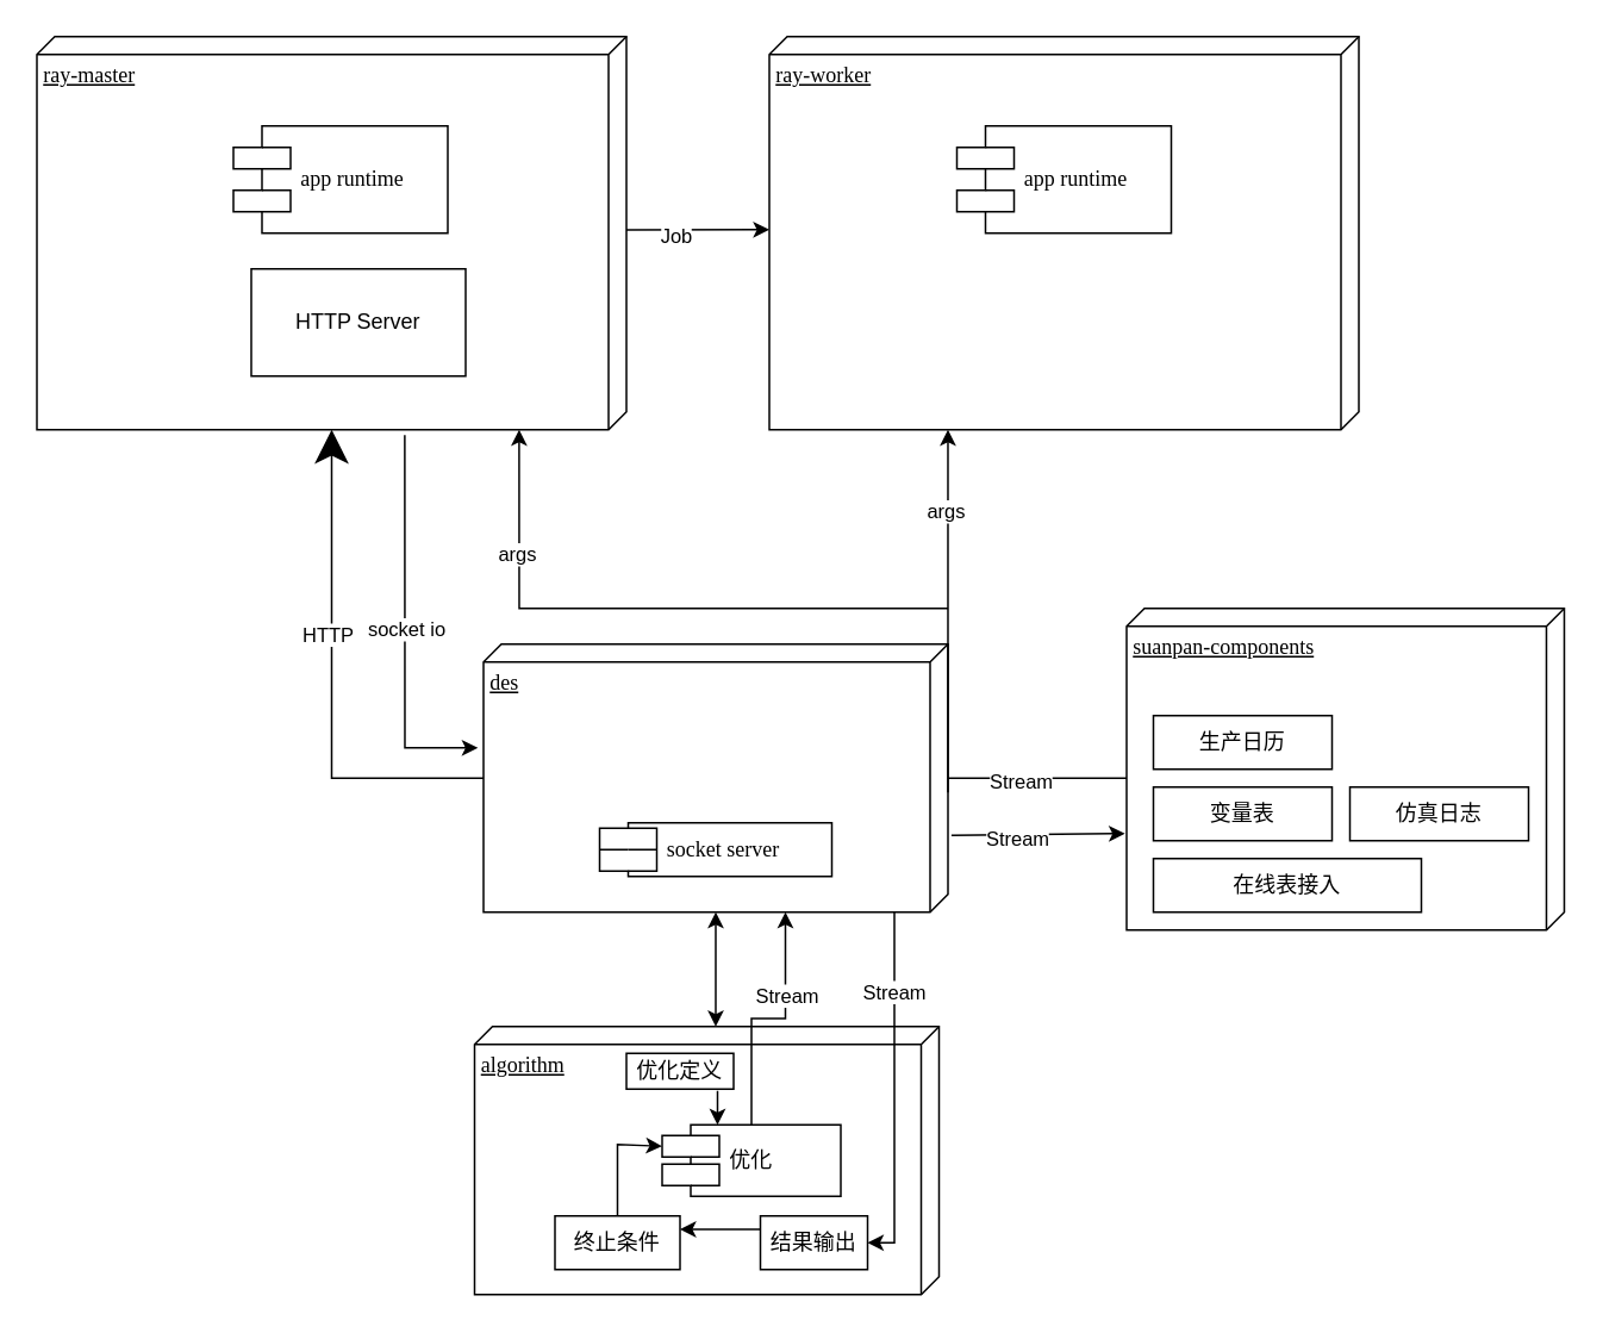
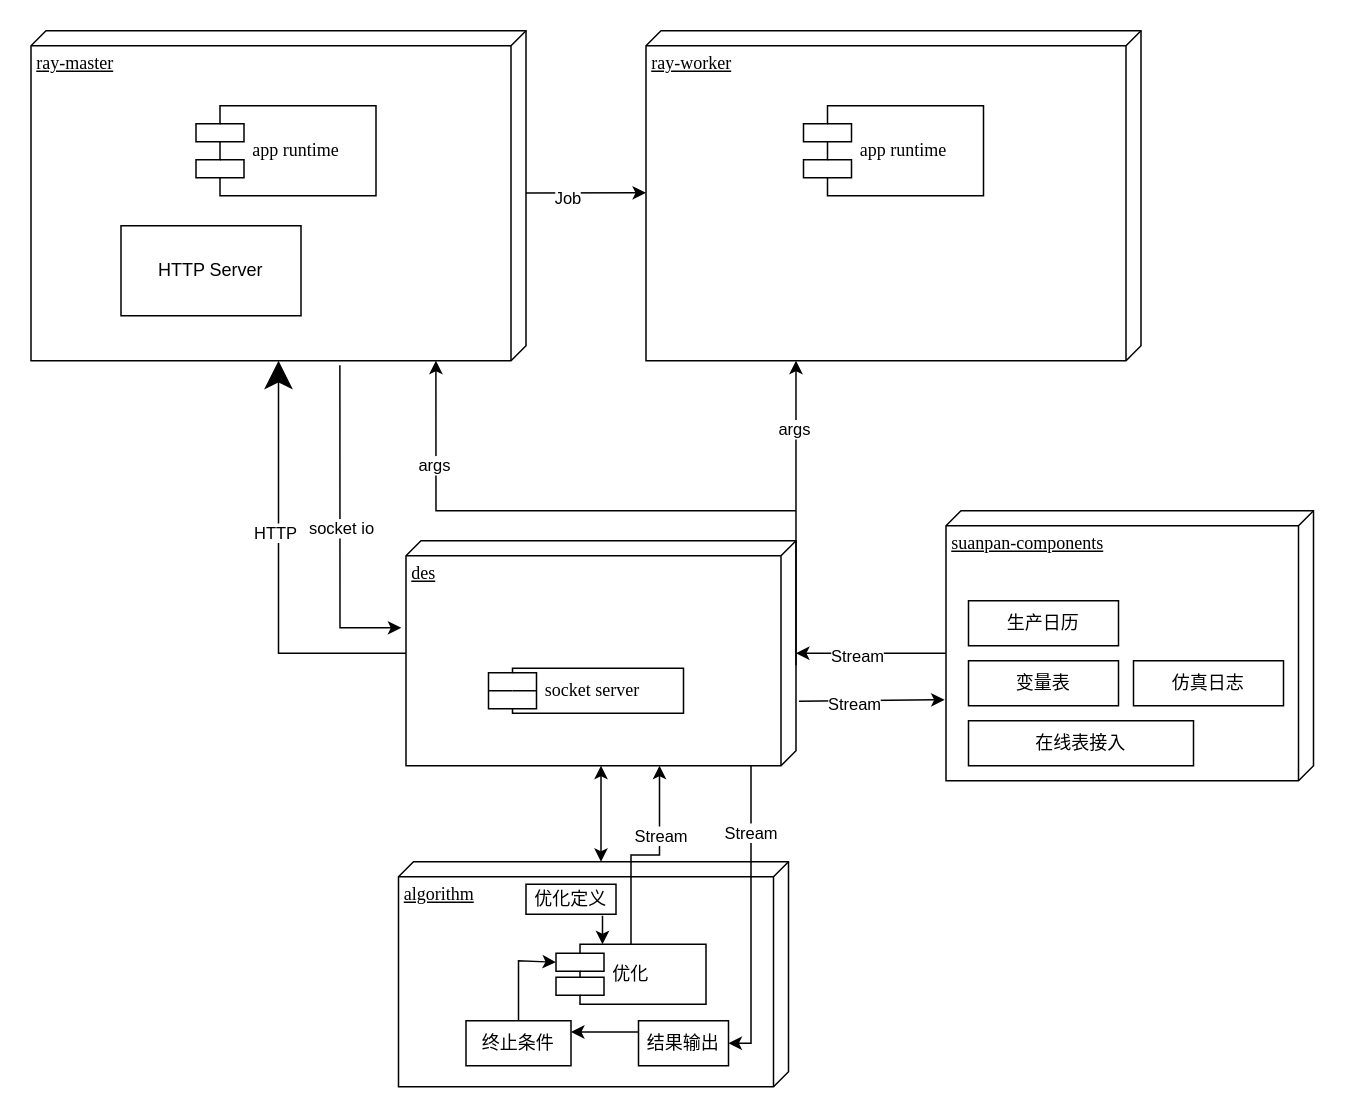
- <mxCell id="27" value="HTTP Server" style="rounded=0;whiteSpace=wrap;html=1;" parent="1" vertex="1"><mxGeometry x="140" y="150" width="120" height="60" as="geometry" /></mxCell>
+ <mxCell id="27" value="HTTP Server" style="rounded=0;whiteSpace=wrap;html=1;" parent="1" vertex="1"><mxGeometry x="80" y="150" width="120" height="60" as="geometry" /></mxCell>
- <mxCell id="28" style="edgeStyle=orthogonalEdgeStyle;rounded=0;orthogonalLoop=1;jettySize=auto;html=1;exitX=0;exitY=0;exitDx=95;exitDy=245;exitPerimeter=0;startArrow=none;startFill=0;endArrow=none;endFill=1;" parent="1" source="30" target="5" edge="1"><mxGeometry relative="1" as="geometry" /></mxCell>
+ <mxCell id="28" style="edgeStyle=orthogonalEdgeStyle;rounded=0;orthogonalLoop=1;jettySize=auto;html=1;exitX=0;exitY=0;exitDx=95;exitDy=245;exitPerimeter=0;startArrow=none;startFill=0;endArrow=classic;endFill=1;" parent="1" source="30" target="5" edge="1"><mxGeometry relative="1" as="geometry" /></mxCell>
- <mxCell id="8" value="socket server" style="shape=component;align=left;spacingLeft=36;rounded=0;shadow=0;comic=0;labelBackgroundColor=none;strokeWidth=1;fontFamily=Verdana;fontSize=12;html=1;" parent="1" vertex="1"><mxGeometry x="335" y="460" width="130" height="30" as="geometry" /></mxCell>
+ <mxCell id="8" value="socket server" style="shape=component;align=left;spacingLeft=36;rounded=0;shadow=0;comic=0;labelBackgroundColor=none;strokeWidth=1;fontFamily=Verdana;fontSize=12;html=1;" parent="1" vertex="1"><mxGeometry x="325" y="445" width="130" height="30" as="geometry" /></mxCell>
